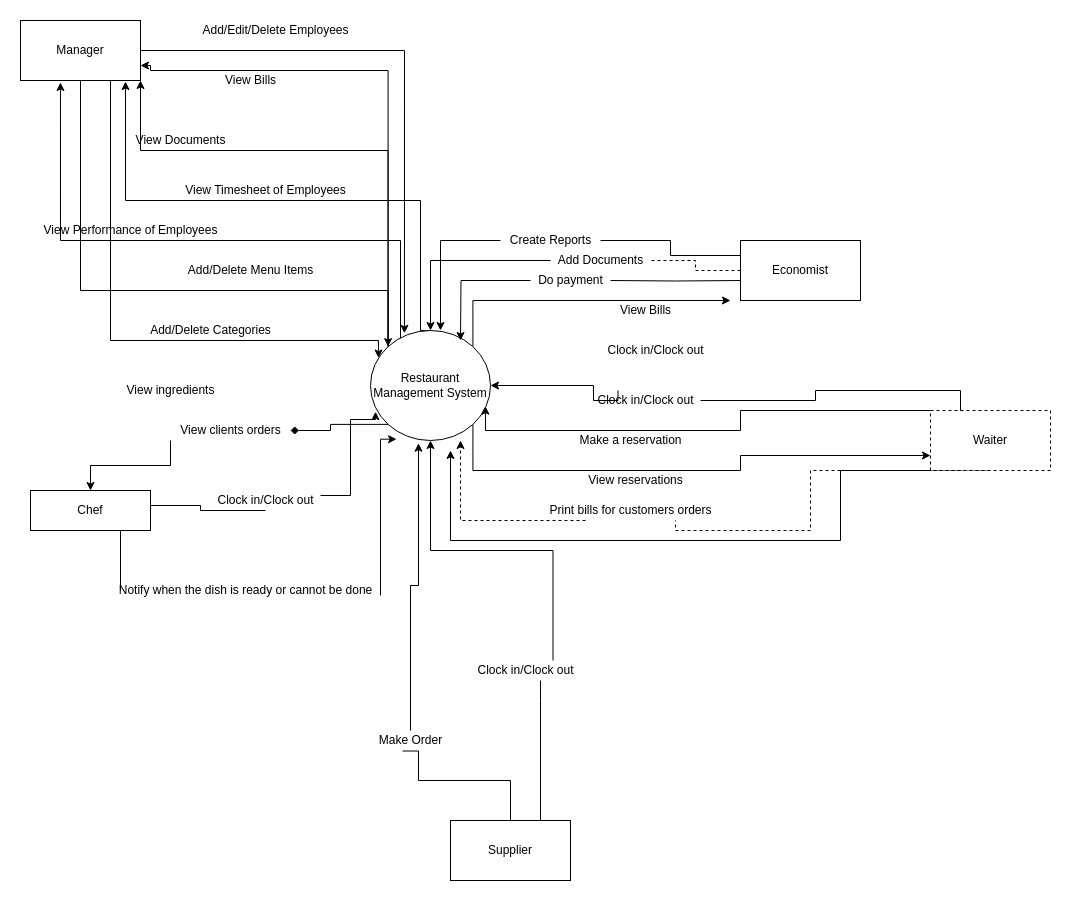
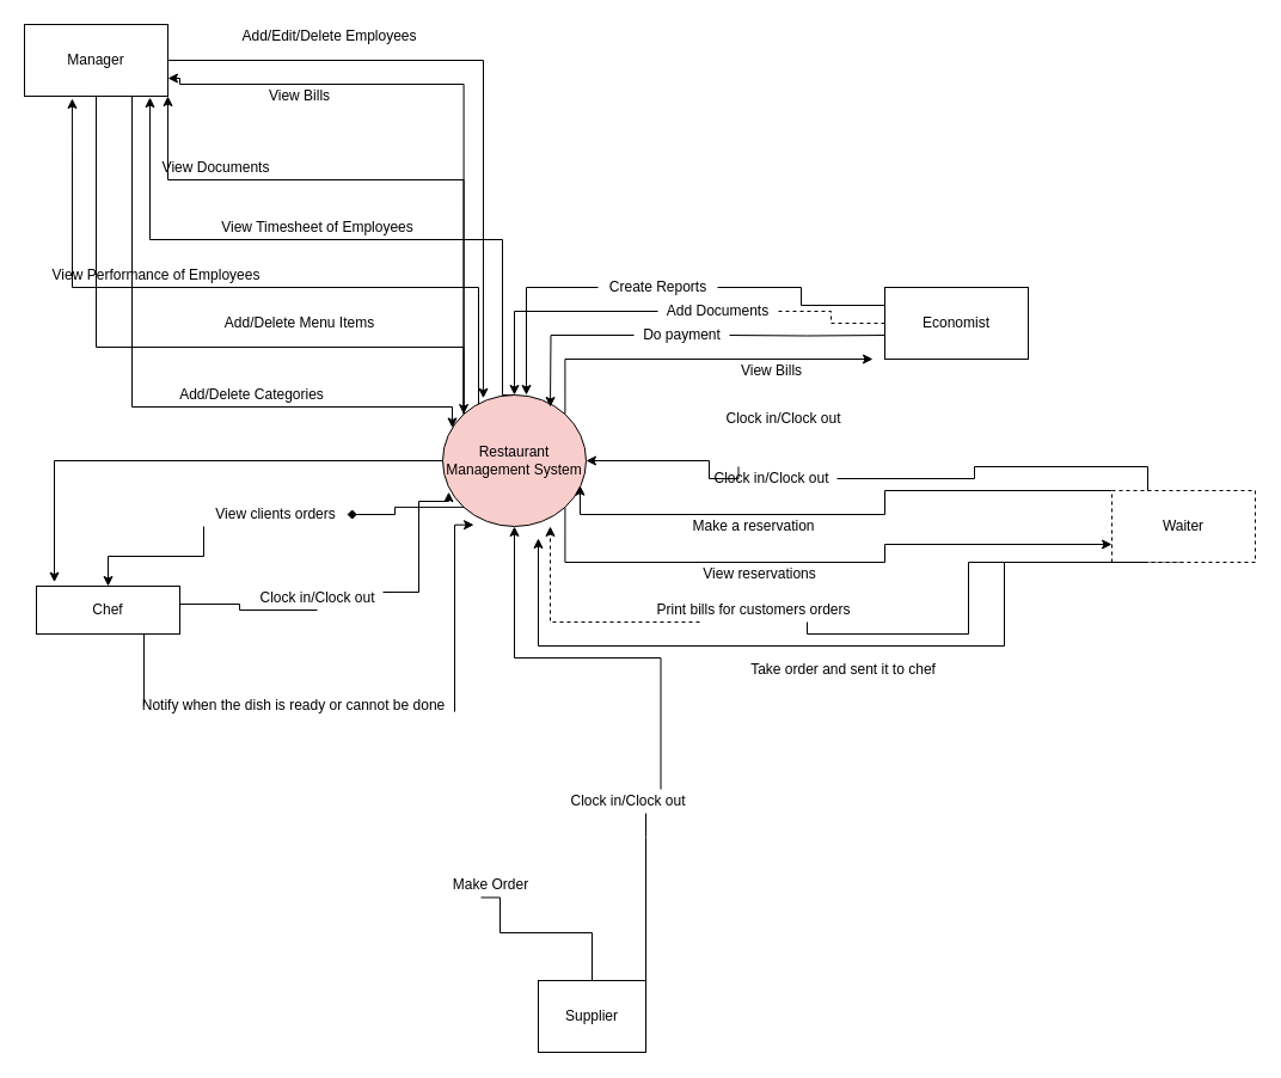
+ <mxCell id="4" style="edgeStyle=orthogonalEdgeStyle;rounded=0;orthogonalLoop=1;jettySize=auto;html=1;exitX=0;exitY=0.5;exitDx=0;exitDy=0;entryX=0.125;entryY=-0.083;entryDx=0;entryDy=0;entryPerimeter=0;" edge="1" parent="1" source="10" target="27"><mxGeometry relative="1" as="geometry" /></mxCell>
- <mxCell id="10" value="Restaurant Management System" style="ellipse;whiteSpace=wrap;html=1;" vertex="1" parent="1"><mxGeometry x="370" y="330" width="120" height="110" as="geometry" /></mxCell>
+ <mxCell id="10" value="Restaurant Management System" style="ellipse;whiteSpace=wrap;html=1;fillColor=#f8cecc;" vertex="1" parent="1"><mxGeometry x="370" y="330" width="120" height="110" as="geometry" /></mxCell>
- <mxCell id="39" value="View ingredients" style="text;html=1;align=center;verticalAlign=middle;resizable=0;points=[];autosize=1;strokeColor=none;" vertex="1" parent="1"><mxGeometry x="120" y="380" width="100" height="20" as="geometry" /></mxCell>
- <mxCell id="51" value="" style="edgeStyle=orthogonalEdgeStyle;rounded=0;orthogonalLoop=1;jettySize=auto;html=1;exitX=0.25;exitY=1;exitDx=0;exitDy=0;entryX=0.75;entryY=1;entryDx=0;entryDy=0;entryPerimeter=0;endArrow=none;dashed=1;" edge="1" parent="1" source="21" target="50"><mxGeometry relative="1" as="geometry"><mxPoint x="810" y="520" as="sourcePoint" /><mxPoint x="460" y="440" as="targetPoint" /><Array as="points"><mxPoint x="810" y="530" /><mxPoint x="675" y="530" /></Array></mxGeometry></mxCell>
+ <mxCell id="51" value="" style="edgeStyle=orthogonalEdgeStyle;rounded=0;orthogonalLoop=1;jettySize=auto;html=1;exitX=0.25;exitY=1;exitDx=0;exitDy=0;entryX=0.75;entryY=1;entryDx=0;entryDy=0;entryPerimeter=0;endArrow=none;" edge="1" parent="1" source="21" target="50"><mxGeometry relative="1" as="geometry"><mxPoint x="810" y="520" as="sourcePoint" /><mxPoint x="460" y="440" as="targetPoint" /><Array as="points"><mxPoint x="810" y="530" /><mxPoint x="675" y="530" /></Array></mxGeometry></mxCell>
+ <mxCell id="46" value="Take order and sent it to chef" style="text;html=1;align=center;verticalAlign=middle;resizable=0;points=[];autosize=1;strokeColor=none;" vertex="1" parent="1"><mxGeometry x="620" y="550" width="170" height="20" as="geometry" /></mxCell>
- <mxCell id="23" style="edgeStyle=orthogonalEdgeStyle;rounded=0;orthogonalLoop=1;jettySize=auto;html=1;exitX=0.5;exitY=0;exitDx=0;exitDy=0;entryX=0.4;entryY=1.025;entryDx=0;entryDy=0;entryPerimeter=0;startArrow=none;" edge="1" parent="1" source="55" target="10"><mxGeometry relative="1" as="geometry"><Array as="points" /></mxGeometry></mxCell>
- <mxCell id="24" value="Supplier" style="rounded=0;whiteSpace=wrap;html=1;" vertex="1" parent="1"><mxGeometry x="450" y="820" width="120" height="60" as="geometry" /></mxCell>
+ <mxCell id="24" value="Supplier" style="rounded=0;whiteSpace=wrap;html=1;" vertex="1" parent="1"><mxGeometry x="450" y="820" width="90" height="60" as="geometry" /></mxCell>
